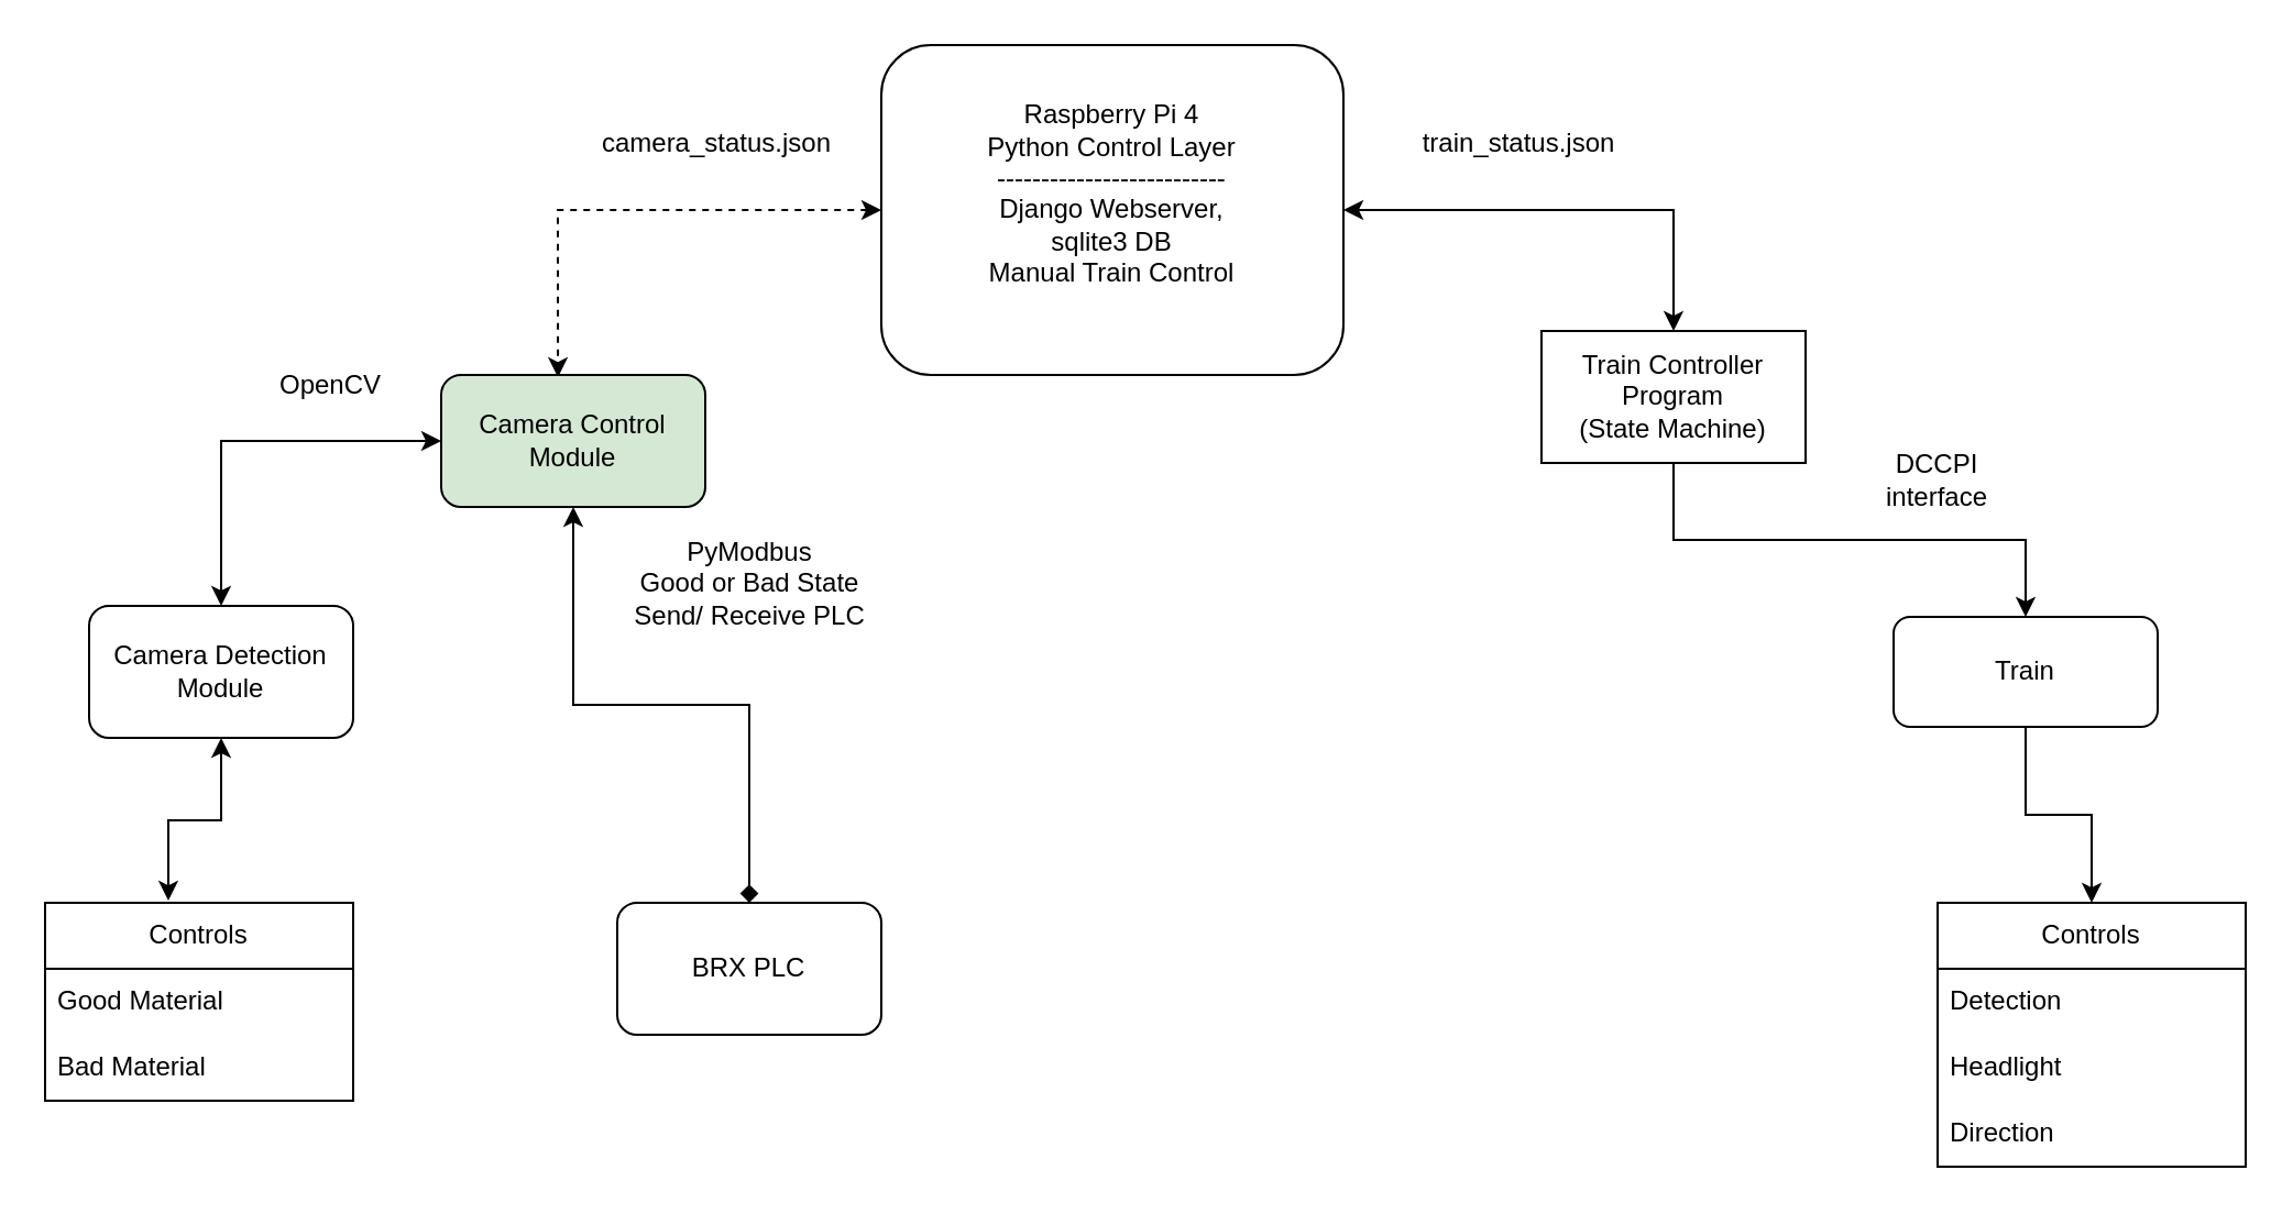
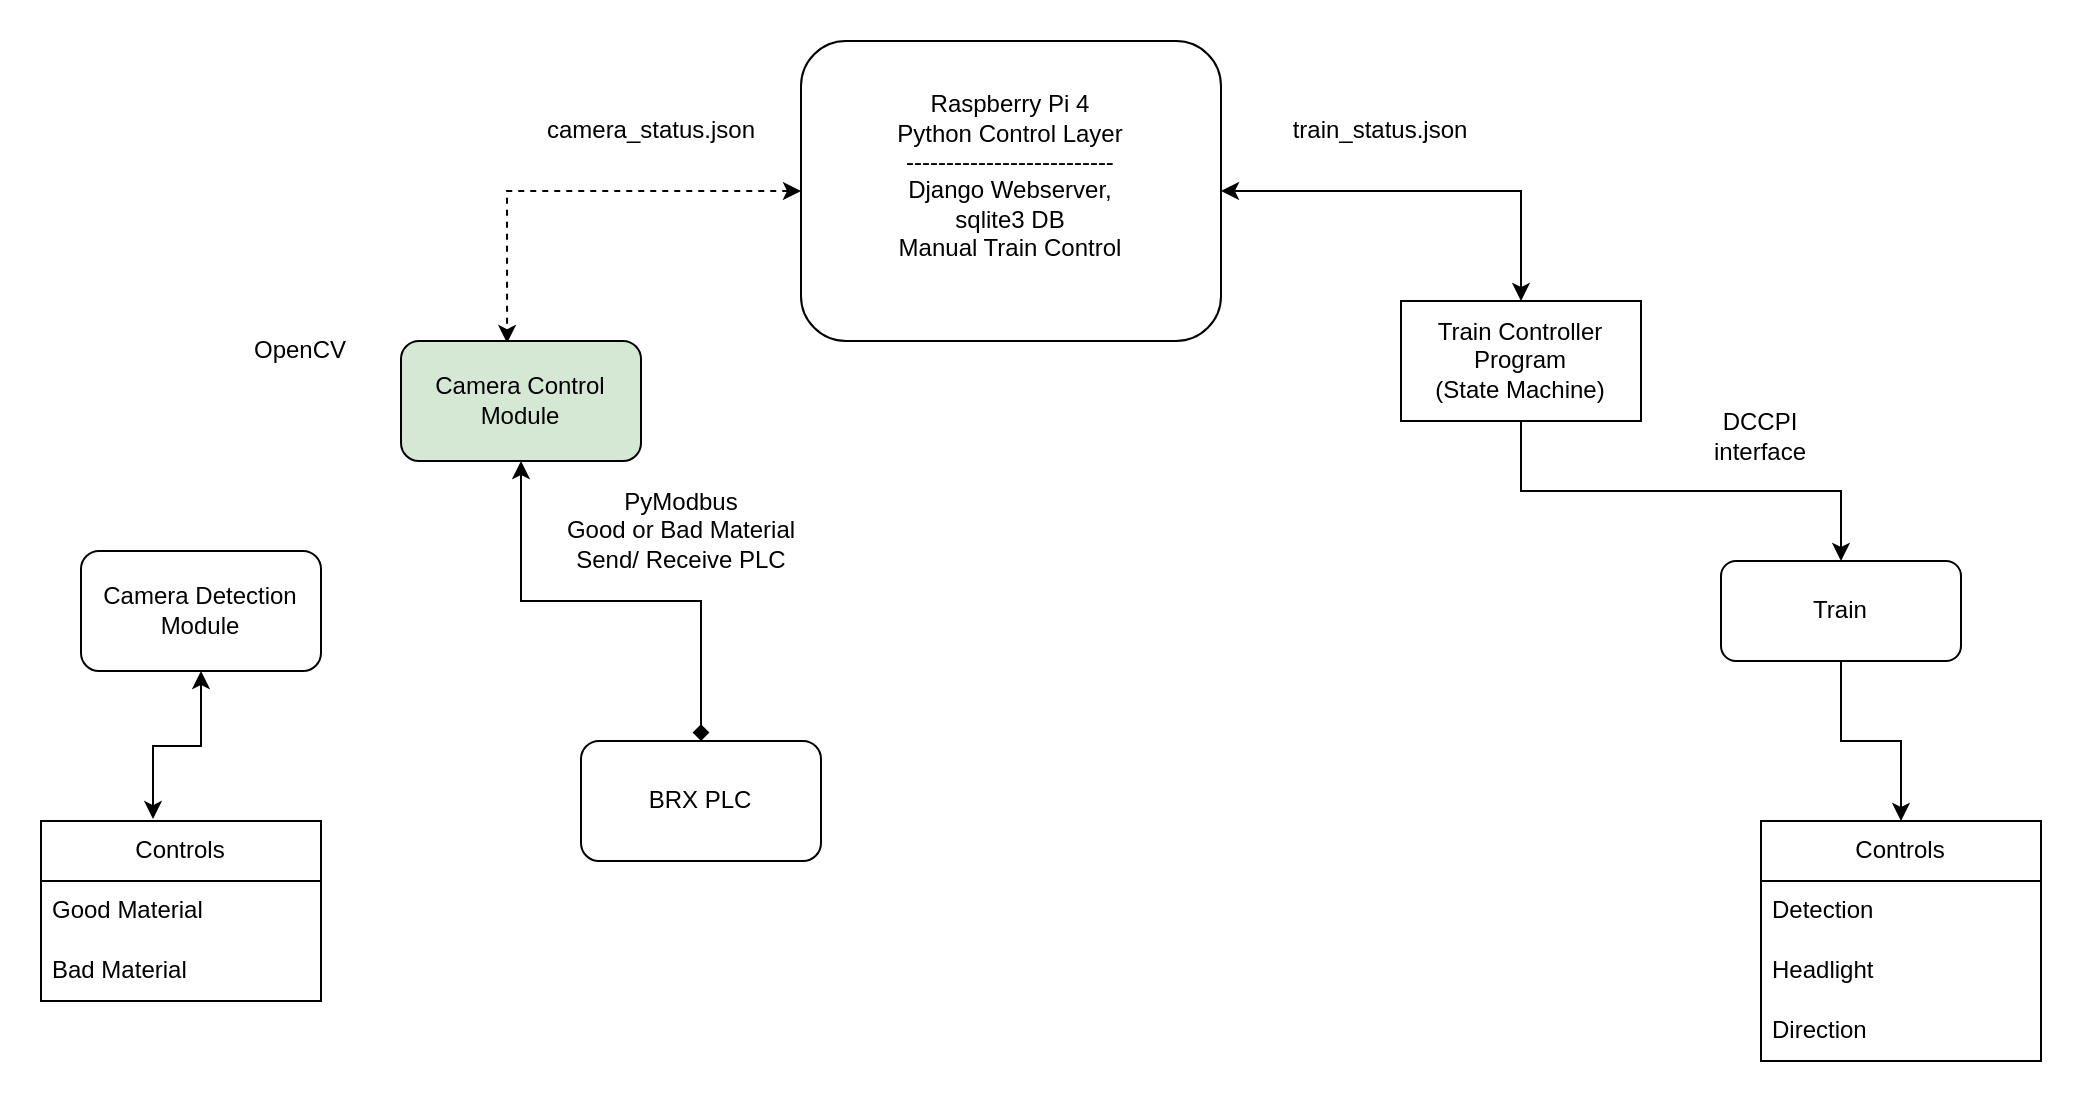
- <mxCell id="13" style="edgeStyle=orthogonalEdgeStyle;rounded=0;orthogonalLoop=1;jettySize=auto;html=1;exitX=0;exitY=0.5;exitDx=0;exitDy=0;entryX=0.5;entryY=0;entryDx=0;entryDy=0;startArrow=classic;startFill=1;" edge="1" parent="1" source="15" target="12"><mxGeometry relative="1" as="geometry" /></mxCell>
- <mxCell id="26" value="PyModbus&lt;br&gt;&lt;div&gt;Good or Bad State&lt;/div&gt;&lt;div&gt;Send/ Receive PLC&lt;br&gt;&lt;/div&gt;" style="text;html=1;align=center;verticalAlign=middle;resizable=0;points=[];autosize=1;strokeColor=none;fillColor=none;" vertex="1" parent="1"><mxGeometry x="270" y="235" width="140" height="60" as="geometry" /></mxCell>
+ <mxCell id="26" value="PyModbus&lt;br&gt;&lt;div&gt;Good or Bad Material&lt;/div&gt;&lt;div&gt;Send/ Receive PLC&lt;br&gt;&lt;/div&gt;" style="text;html=1;align=center;verticalAlign=middle;resizable=0;points=[];autosize=1;strokeColor=none;fillColor=none;" vertex="1" parent="1"><mxGeometry x="270" y="235" width="140" height="60" as="geometry" /></mxCell>
- <mxCell id="25" value="BRX PLC" style="rounded=1;whiteSpace=wrap;html=1;" vertex="1" parent="1"><mxGeometry x="280" y="410" width="120" height="60" as="geometry" /></mxCell>
+ <mxCell id="25" value="BRX PLC" style="rounded=1;whiteSpace=wrap;html=1;" vertex="1" parent="1"><mxGeometry x="290" y="370" width="120" height="60" as="geometry" /></mxCell>
